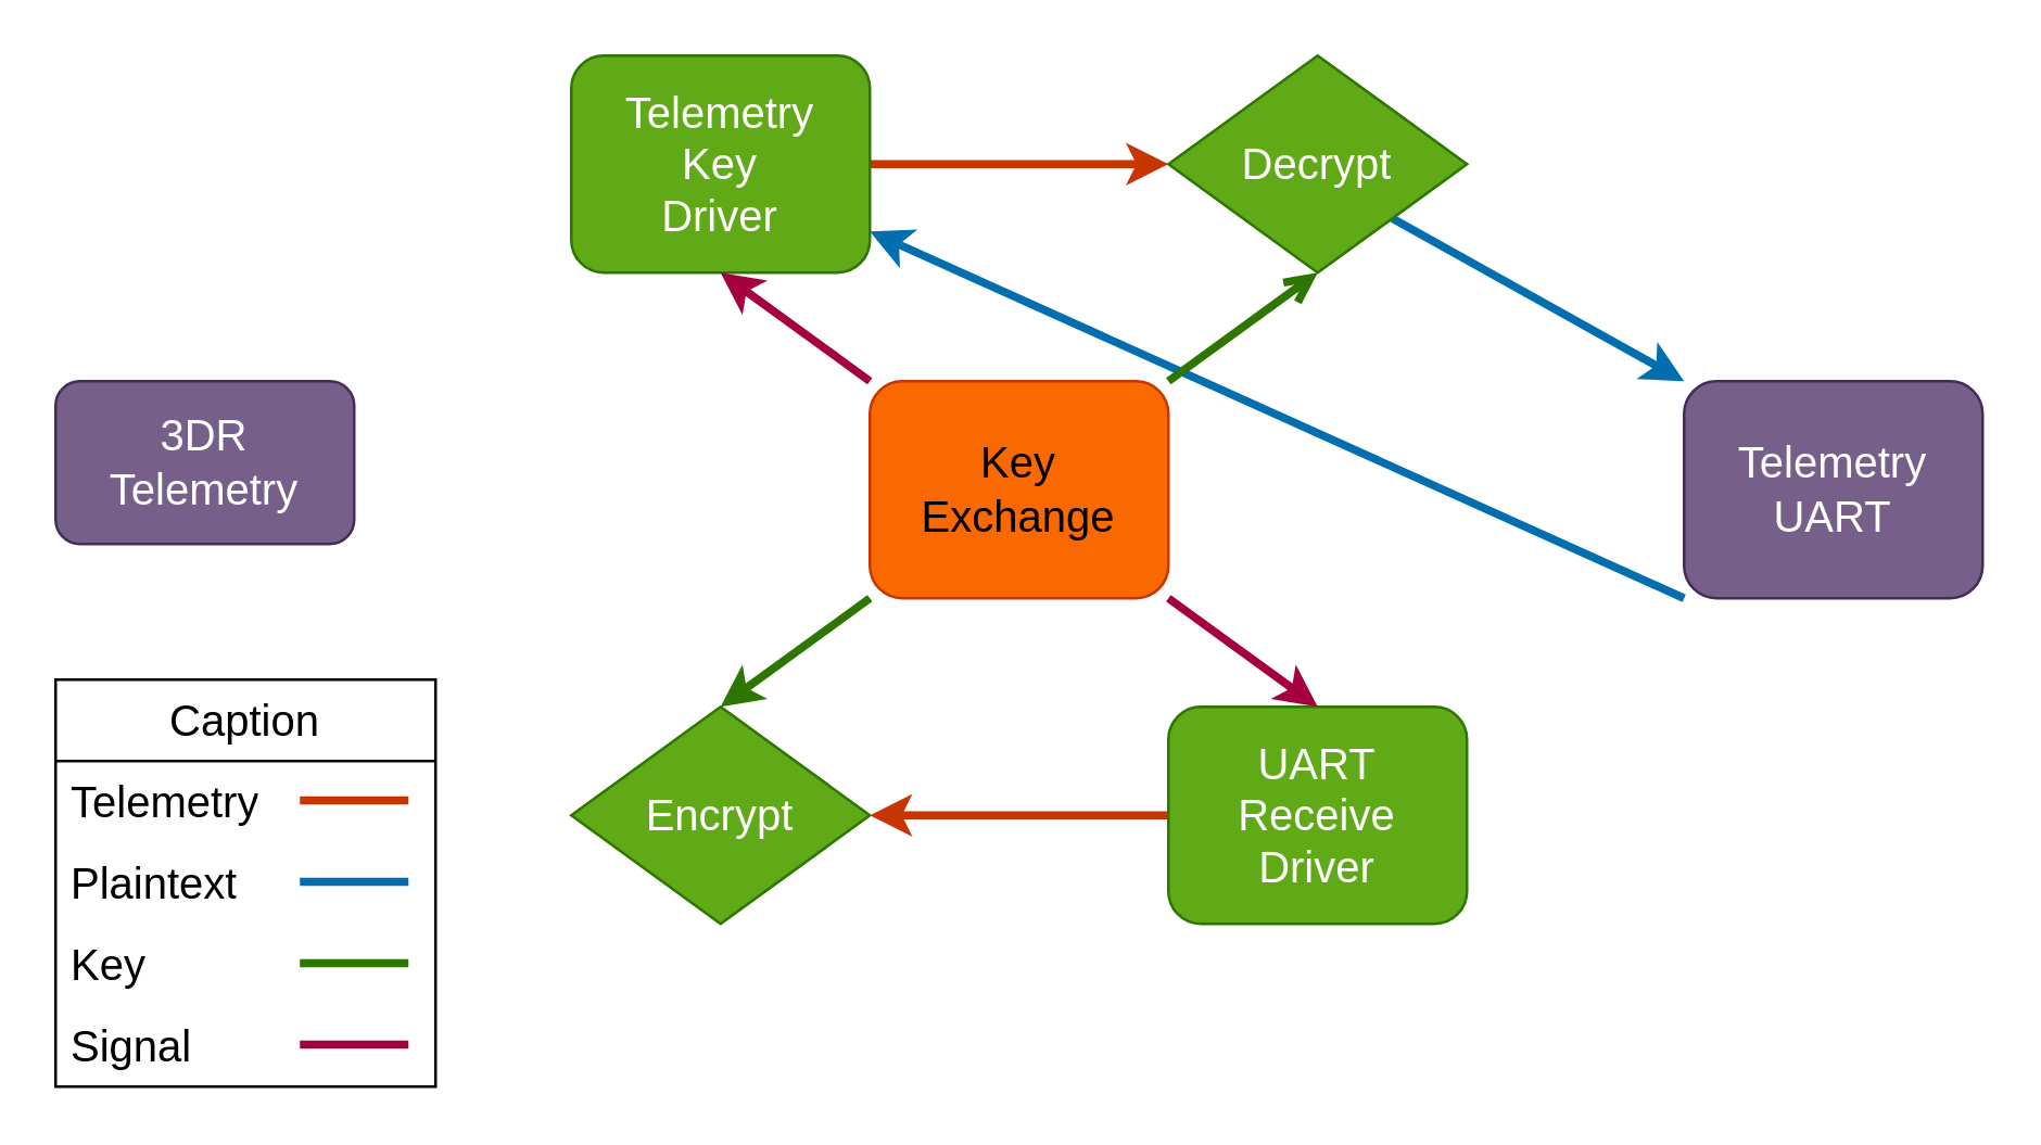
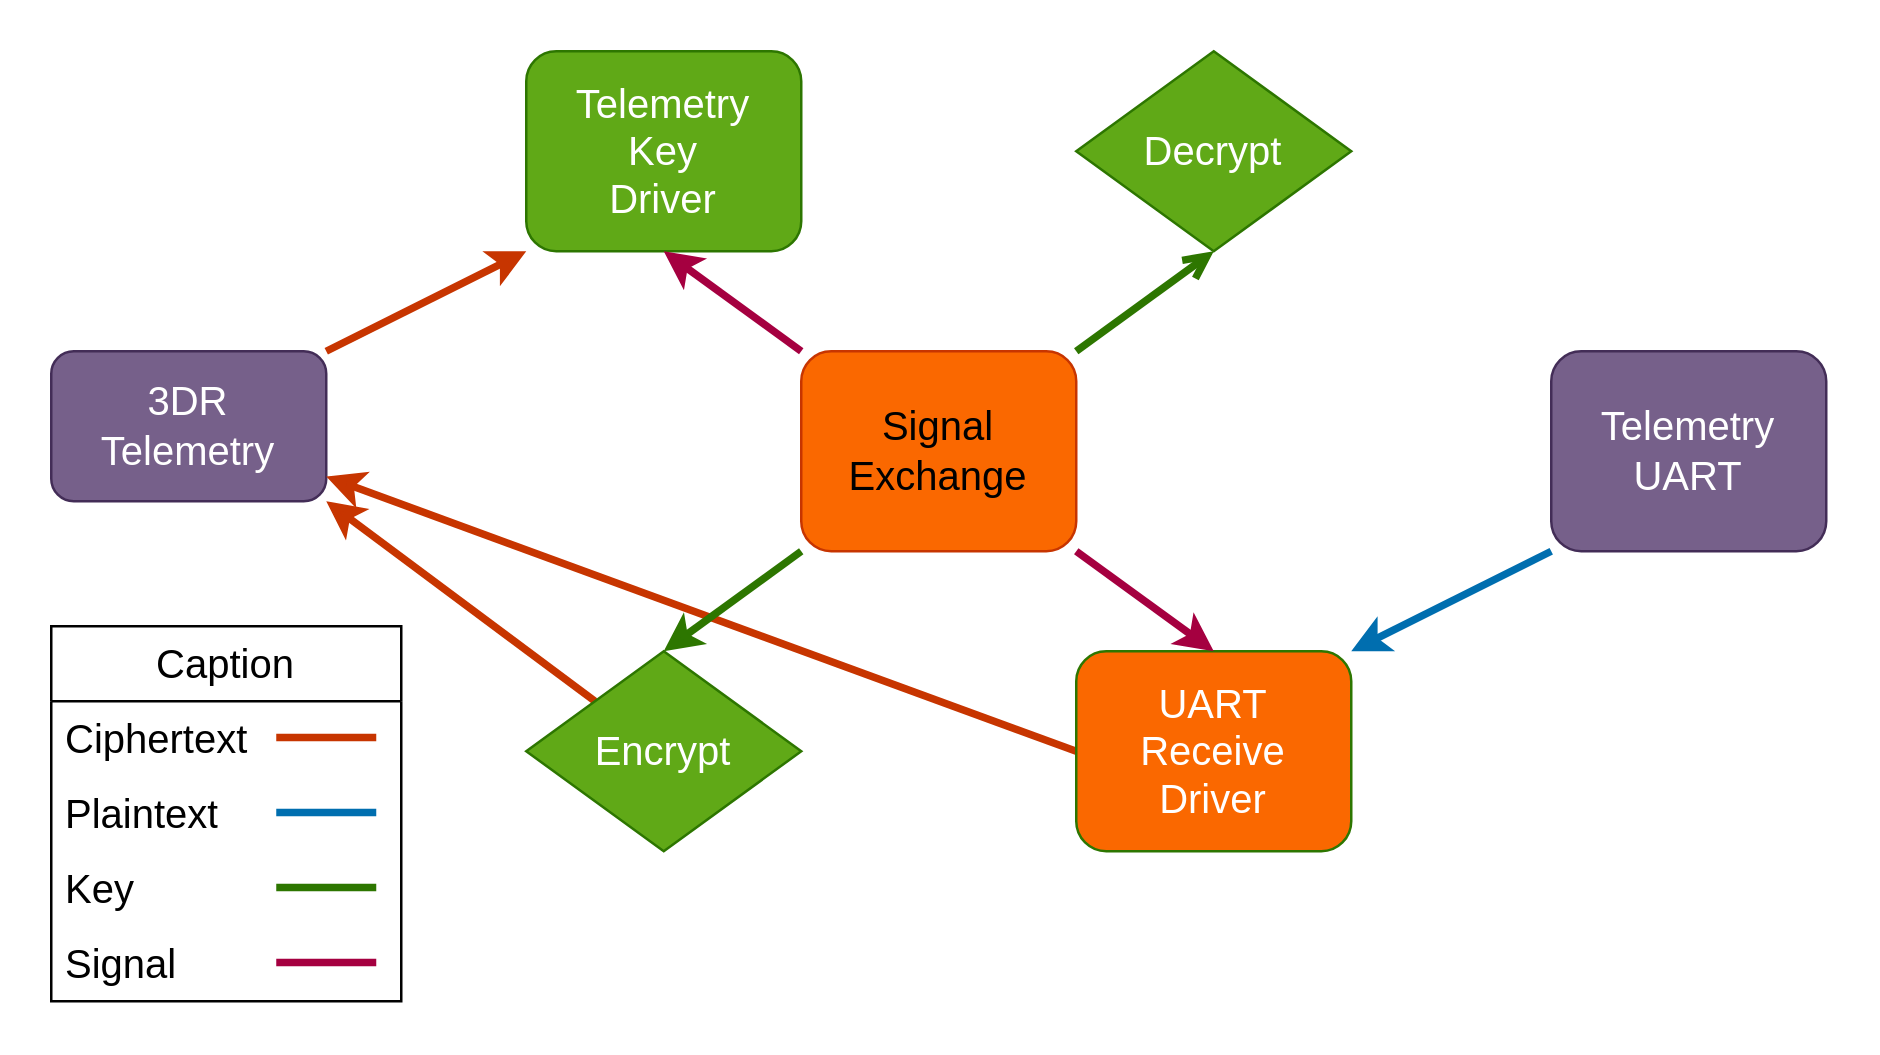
- <mxCell id="4" style="edgeStyle=none;html=1;exitX=1;exitY=0.5;exitDx=0;exitDy=0;entryX=0;entryY=0.5;entryDx=0;entryDy=0;strokeWidth=3;fillColor=#fa6800;strokeColor=#C73500;" parent="1" source="5" target="8" edge="1"><mxGeometry relative="1" as="geometry" /></mxCell>
- <mxCell id="7" style="edgeStyle=none;html=1;exitX=1;exitY=1;exitDx=0;exitDy=0;entryX=0;entryY=0;entryDx=0;entryDy=0;strokeWidth=3;fontSize=16;fillColor=#1ba1e2;strokeColor=#006EAF;" parent="1" source="8" target="11" edge="1"><mxGeometry relative="1" as="geometry" /></mxCell>
+ <mxCell id="2" style="edgeStyle=none;html=1;exitX=1;exitY=0;exitDx=0;exitDy=0;entryX=0;entryY=1;entryDx=0;entryDy=0;strokeWidth=3;fillColor=#fa6800;strokeColor=#C73500;" parent="1" source="3" target="5" edge="1"><mxGeometry relative="1" as="geometry" /></mxCell>
- <mxCell id="10" style="edgeStyle=none;html=1;exitX=0;exitY=1;exitDx=0;exitDy=0;strokeWidth=3;fillColor=#1ba1e2;strokeColor=#006EAF;" parent="1" source="11" target="5" edge="1"><mxGeometry relative="1" as="geometry" /></mxCell>
+ <mxCell id="10" style="edgeStyle=none;html=1;exitX=0;exitY=1;exitDx=0;exitDy=0;entryX=1;entryY=0;entryDx=0;entryDy=0;strokeWidth=3;fillColor=#1ba1e2;strokeColor=#006EAF;" parent="1" source="11" target="22" edge="1"><mxGeometry relative="1" as="geometry" /></mxCell>
- <mxCell id="27" value="&lt;font style=&quot;font-size: 16px;&quot;&gt;Key&lt;br&gt;Exchange&lt;br&gt;&lt;/font&gt;" style="rounded=1;whiteSpace=wrap;html=1;fillColor=#fa6800;fontColor=#000000;strokeColor=#C73500;" vertex="1" parent="1"><mxGeometry x="320" y="140" width="110" height="80" as="geometry" /></mxCell>
+ <mxCell id="27" value="&lt;font style=&quot;font-size: 16px;&quot;&gt;Signal&lt;br&gt;Exchange&lt;br&gt;&lt;/font&gt;" style="rounded=1;whiteSpace=wrap;html=1;fillColor=#fa6800;fontColor=#000000;strokeColor=#C73500;" vertex="1" parent="1"><mxGeometry x="320" y="140" width="110" height="80" as="geometry" /></mxCell>
+ <mxCell id="6" style="edgeStyle=none;html=1;exitX=0;exitY=0;exitDx=0;exitDy=0;entryX=1;entryY=1;entryDx=0;entryDy=0;strokeWidth=3;fillColor=#fa6800;strokeColor=#C73500;" parent="1" source="9" target="3" edge="1"><mxGeometry relative="1" as="geometry"><mxPoint x="210" y="260" as="sourcePoint" /></mxGeometry></mxCell>
- <mxCell id="13" value="Telemetry" style="text;strokeColor=none;fillColor=none;align=left;verticalAlign=middle;spacingLeft=4;spacingRight=4;overflow=hidden;points=[[0,0.5],[1,0.5]];portConstraint=eastwest;rotatable=0;whiteSpace=wrap;html=1;fontSize=16;" parent="12" vertex="1"><mxGeometry y="30" width="140" height="30" as="geometry" /></mxCell>
+ <mxCell id="13" value="Ciphertext" style="text;strokeColor=none;fillColor=none;align=left;verticalAlign=middle;spacingLeft=4;spacingRight=4;overflow=hidden;points=[[0,0.5],[1,0.5]];portConstraint=eastwest;rotatable=0;whiteSpace=wrap;html=1;fontSize=16;" parent="12" vertex="1"><mxGeometry y="30" width="140" height="30" as="geometry" /></mxCell>
- <mxCell id="21" style="edgeStyle=none;html=1;exitX=0;exitY=0.5;exitDx=0;exitDy=0;entryX=1;entryY=0.5;entryDx=0;entryDy=0;strokeWidth=3;fillColor=#fa6800;strokeColor=#C73500;" parent="1" source="22" target="9" edge="1"><mxGeometry relative="1" as="geometry" /></mxCell>
+ <mxCell id="21" style="edgeStyle=none;html=1;exitX=0;exitY=0.5;exitDx=0;exitDy=0;strokeWidth=3;fillColor=#fa6800;strokeColor=#C73500;" parent="1" source="22" target="3" edge="1"><mxGeometry relative="1" as="geometry" /></mxCell>
- <mxCell id="22" value="&lt;font style=&quot;font-size: 16px;&quot;&gt;UART&lt;br&gt;Receive&lt;br&gt;Driver&lt;br&gt;&lt;/font&gt;" style="rounded=1;whiteSpace=wrap;html=1;fillColor=#60a917;fontColor=#ffffff;strokeColor=#2D7600;" parent="1" vertex="1"><mxGeometry x="430" y="260" width="110" height="80" as="geometry" /></mxCell>
+ <mxCell id="22" value="&lt;font style=&quot;font-size: 16px;&quot;&gt;UART&lt;br&gt;Receive&lt;br&gt;Driver&lt;br&gt;&lt;/font&gt;" style="rounded=1;whiteSpace=wrap;html=1;fillColor=#fa6800;fontColor=#ffffff;strokeColor=#2D7600;" parent="1" vertex="1"><mxGeometry x="430" y="260" width="110" height="80" as="geometry" /></mxCell>
